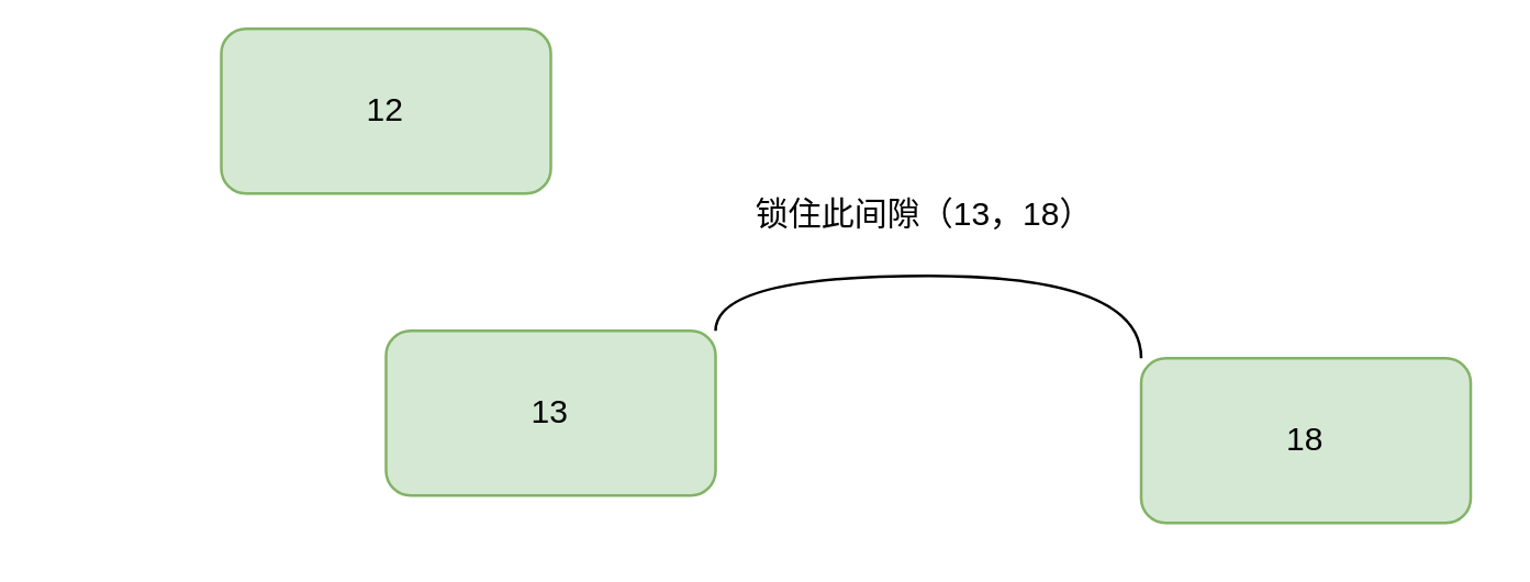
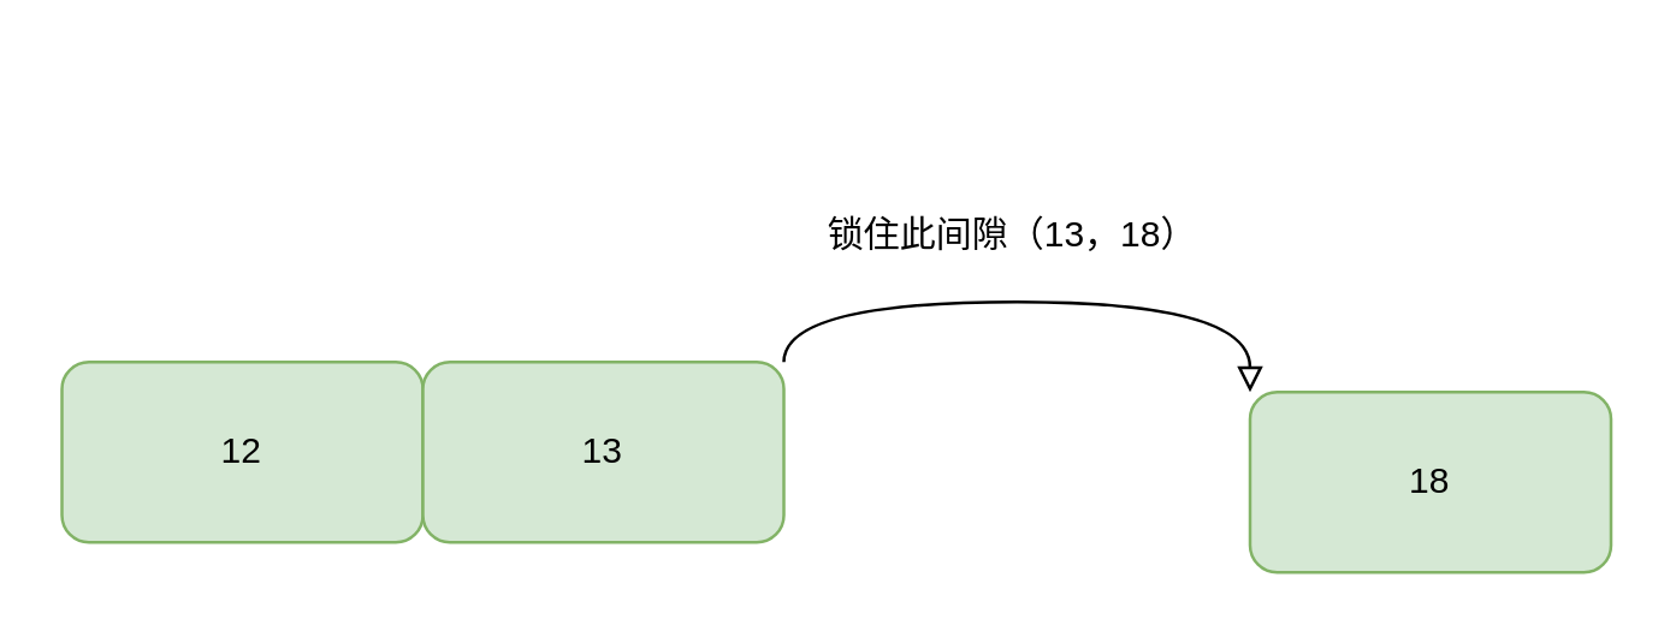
- <mxCell id="2" value="12" style="rounded=1;whiteSpace=wrap;html=1;fillColor=#d5e8d4;strokeColor=#82b366;" vertex="1" parent="1"><mxGeometry x="80" y="10" width="120" height="60" as="geometry" /></mxCell>
+ <mxCell id="2" value="12" style="rounded=1;whiteSpace=wrap;html=1;fillColor=#d5e8d4;strokeColor=#82b366;" vertex="1" parent="1"><mxGeometry x="20" y="120" width="120" height="60" as="geometry" /></mxCell>
- <mxCell id="3" style="edgeStyle=orthogonalEdgeStyle;curved=1;rounded=0;orthogonalLoop=1;jettySize=auto;html=1;exitX=1;exitY=0;exitDx=0;exitDy=0;entryX=0;entryY=0;entryDx=0;entryDy=0;startArrow=none;startFill=0;endArrow=none;endFill=0;" edge="1" parent="1" source="4" target="5"><mxGeometry relative="1" as="geometry" /></mxCell>
+ <mxCell id="3" style="edgeStyle=orthogonalEdgeStyle;curved=1;rounded=0;orthogonalLoop=1;jettySize=auto;html=1;exitX=1;exitY=0;exitDx=0;exitDy=0;entryX=0;entryY=0;entryDx=0;entryDy=0;startArrow=none;startFill=0;endArrow=block;endFill=0;" edge="1" parent="1" source="4" target="5"><mxGeometry relative="1" as="geometry" /></mxCell>
